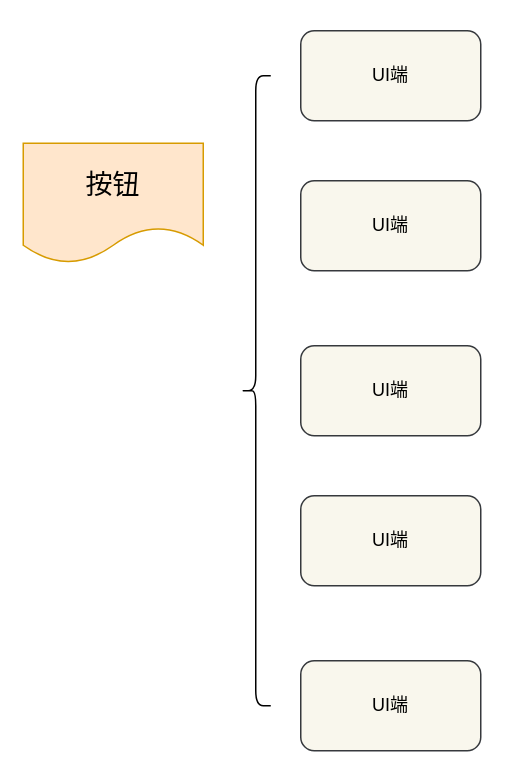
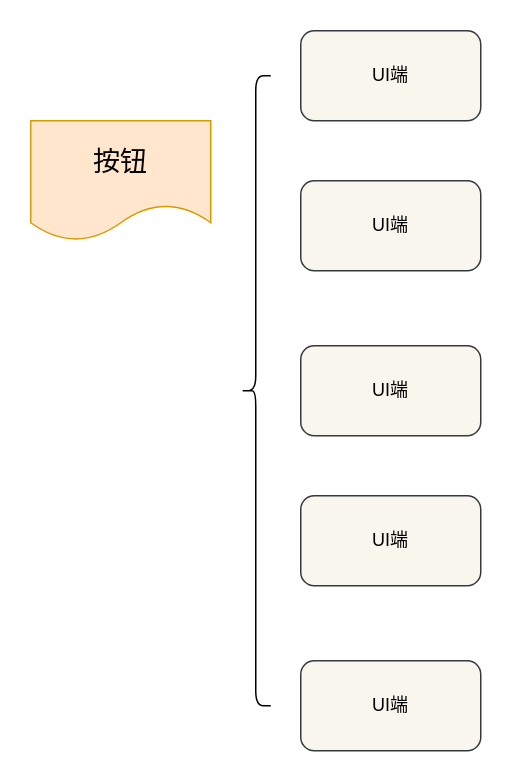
- <mxCell id="2" value="&lt;font style=&quot;font-size: 18px&quot;&gt;按钮&lt;/font&gt;" style="shape=document;whiteSpace=wrap;html=1;boundedLbl=1;fillColor=#ffe6cc;strokeColor=#d79b00;" vertex="1" parent="1"><mxGeometry x="15" y="95" width="120" height="80" as="geometry" /></mxCell>
+ <mxCell id="2" value="&lt;font style=&quot;font-size: 18px&quot;&gt;按钮&lt;/font&gt;" style="shape=document;whiteSpace=wrap;html=1;boundedLbl=1;fillColor=#ffe6cc;strokeColor=#d79b00;" vertex="1" parent="1"><mxGeometry x="20" y="80" width="120" height="80" as="geometry" /></mxCell>
